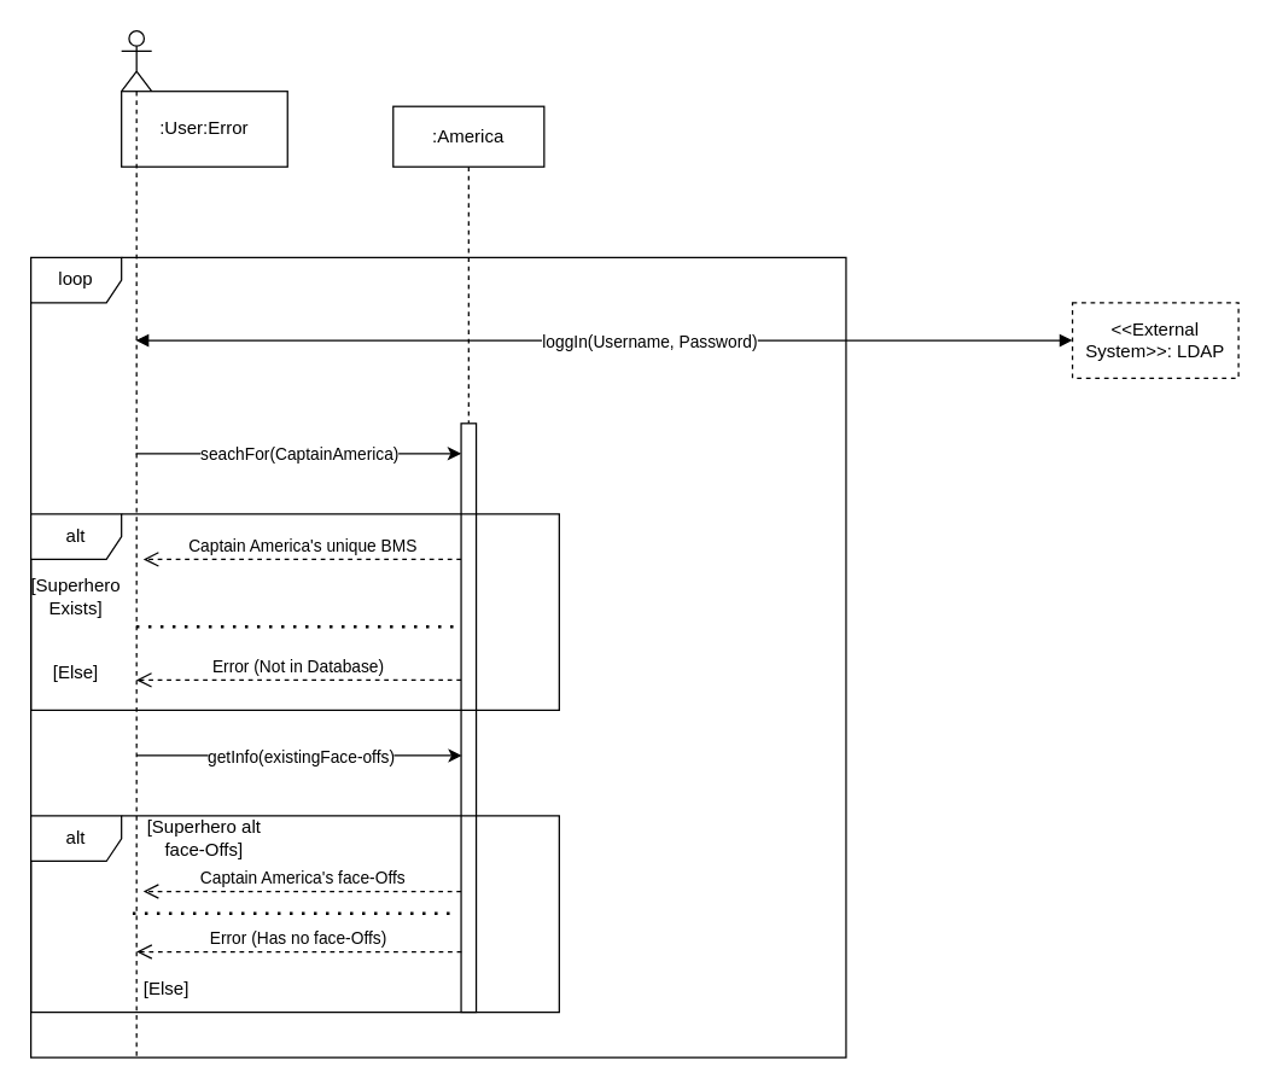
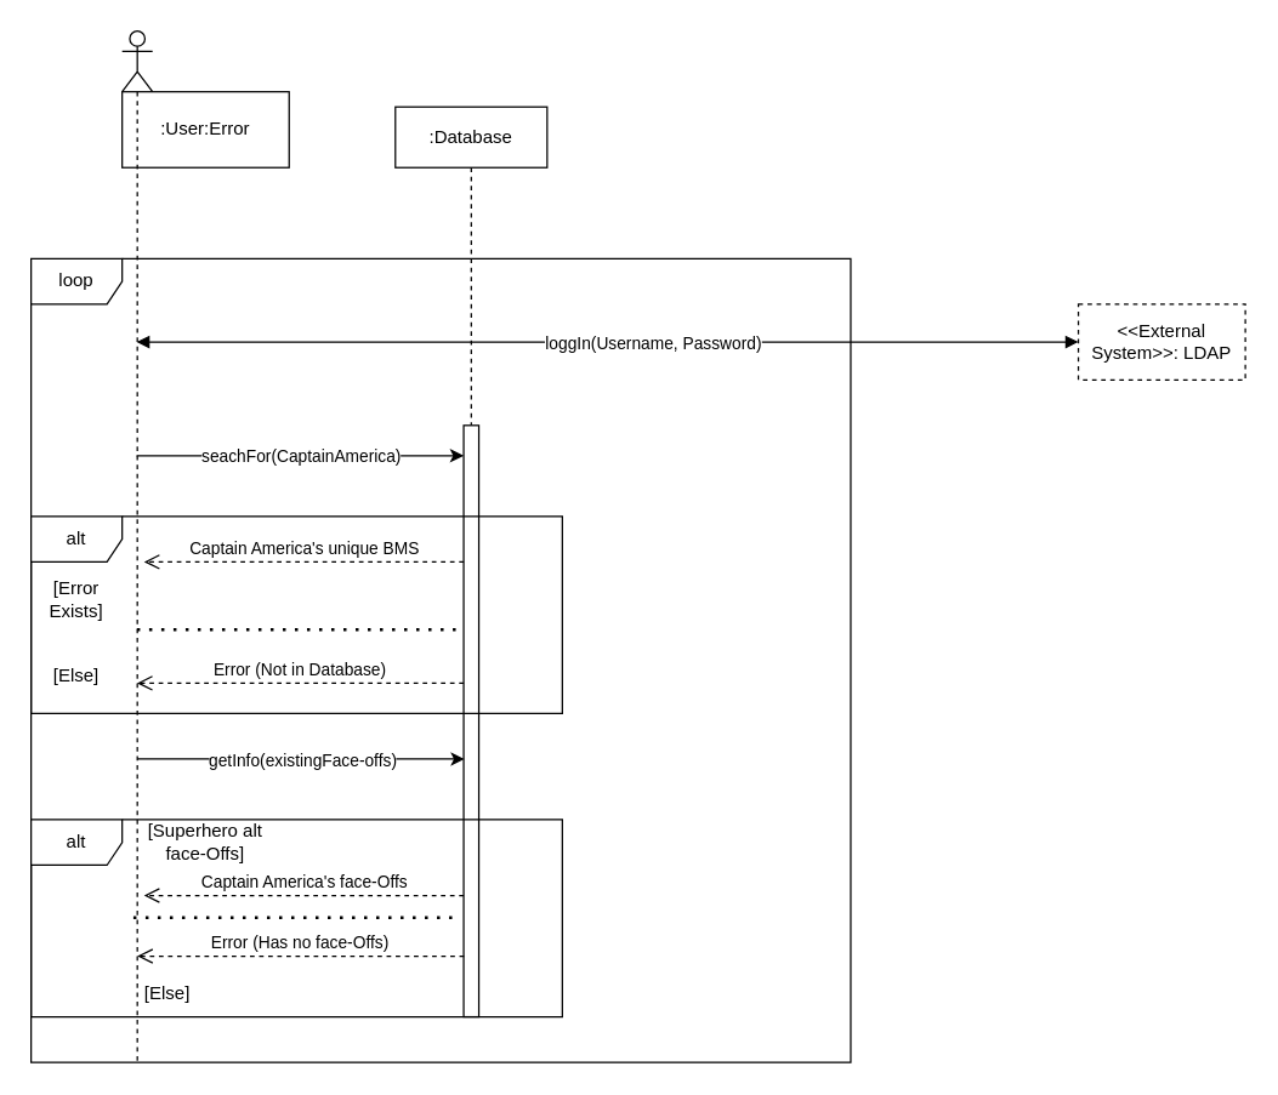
- <mxCell id="8" value=":America" style="shape=umlLifeline;perimeter=lifelinePerimeter;whiteSpace=wrap;html=1;container=1;dropTarget=0;collapsible=0;recursiveResize=0;outlineConnect=0;portConstraint=eastwest;newEdgeStyle={&quot;curved&quot;:0,&quot;rounded&quot;:0};" vertex="1" parent="1"><mxGeometry x="260" y="70" width="100" height="210" as="geometry" /></mxCell>
+ <mxCell id="8" value=":Database" style="shape=umlLifeline;perimeter=lifelinePerimeter;whiteSpace=wrap;html=1;container=1;dropTarget=0;collapsible=0;recursiveResize=0;outlineConnect=0;portConstraint=eastwest;newEdgeStyle={&quot;curved&quot;:0,&quot;rounded&quot;:0};" vertex="1" parent="1"><mxGeometry x="260" y="70" width="100" height="210" as="geometry" /></mxCell>
- <mxCell id="13" value="[Superhero Exists]" style="text;html=1;align=center;verticalAlign=middle;whiteSpace=wrap;rounded=0;" vertex="1" parent="1"><mxGeometry x="20" y="380" width="60" height="30" as="geometry" /></mxCell>
+ <mxCell id="13" value="[Error Exists]" style="text;html=1;align=center;verticalAlign=middle;whiteSpace=wrap;rounded=0;" vertex="1" parent="1"><mxGeometry x="20" y="380" width="60" height="30" as="geometry" /></mxCell>
